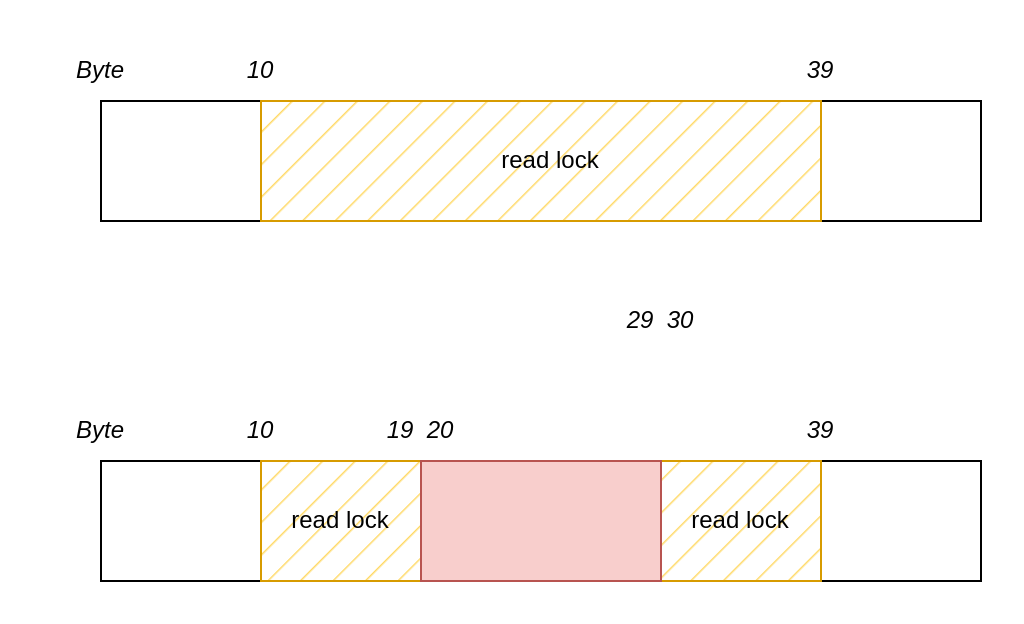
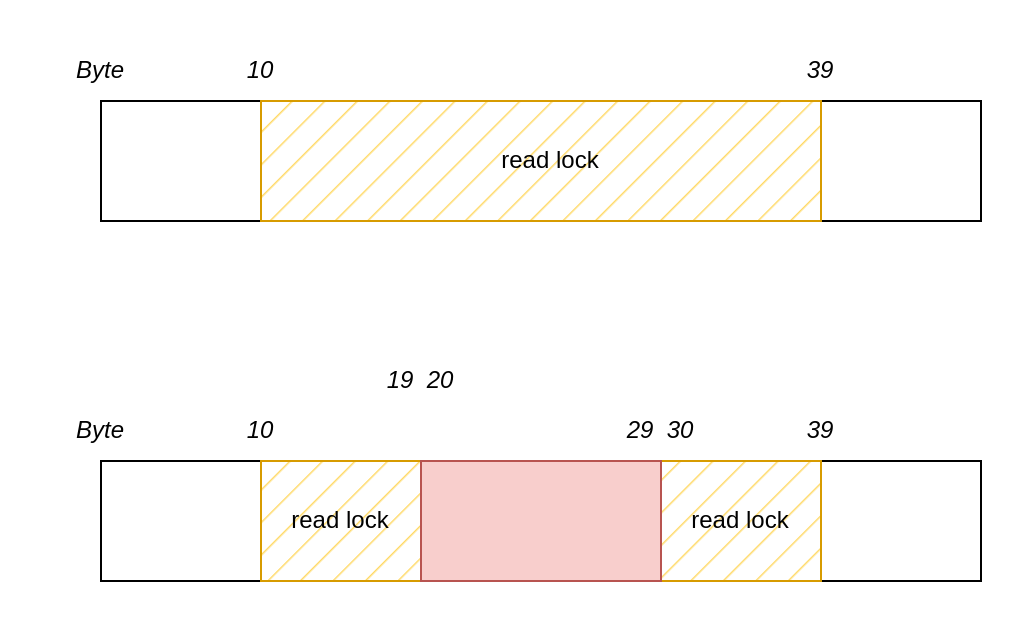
- <mxCell id="17" value="29&amp;nbsp; 30" style="text;html=1;align=center;verticalAlign=middle;whiteSpace=wrap;rounded=0;fontStyle=2" vertex="1" parent="1"><mxGeometry x="300" y="145" width="60" height="30" as="geometry" /></mxCell>
+ <mxCell id="17" value="29&amp;nbsp; 30" style="text;html=1;align=center;verticalAlign=middle;whiteSpace=wrap;rounded=0;fontStyle=2" vertex="1" parent="1"><mxGeometry x="300" y="200" width="60" height="30" as="geometry" /></mxCell>
- <mxCell id="16" value="19&amp;nbsp; 20" style="text;html=1;align=center;verticalAlign=middle;whiteSpace=wrap;rounded=0;fontStyle=2" vertex="1" parent="1"><mxGeometry x="180" y="200" width="60" height="30" as="geometry" /></mxCell>
+ <mxCell id="16" value="19&amp;nbsp; 20" style="text;html=1;align=center;verticalAlign=middle;whiteSpace=wrap;rounded=0;fontStyle=2" vertex="1" parent="1"><mxGeometry x="180" y="175" width="60" height="30" as="geometry" /></mxCell>
